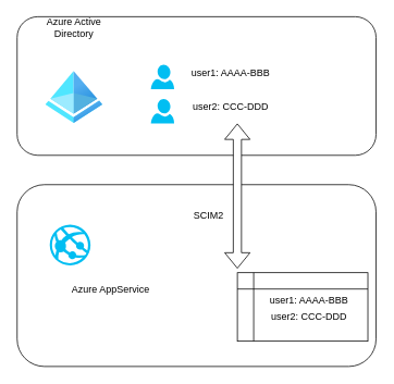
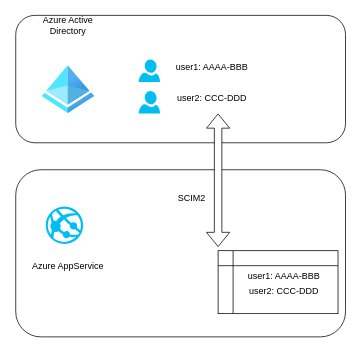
- <mxCell id="6" value="Azure AppService" style="text;html=1;strokeColor=none;fillColor=none;align=center;verticalAlign=middle;whiteSpace=wrap;rounded=0;" parent="1" vertex="1"><mxGeometry x="85" y="345" width="100" height="20" as="geometry" /></mxCell>
+ <mxCell id="6" value="Azure AppService" style="text;html=1;strokeColor=none;fillColor=none;align=center;verticalAlign=middle;whiteSpace=wrap;rounded=0;" parent="1" vertex="1"><mxGeometry x="40" y="345" width="100" height="20" as="geometry" /></mxCell>
